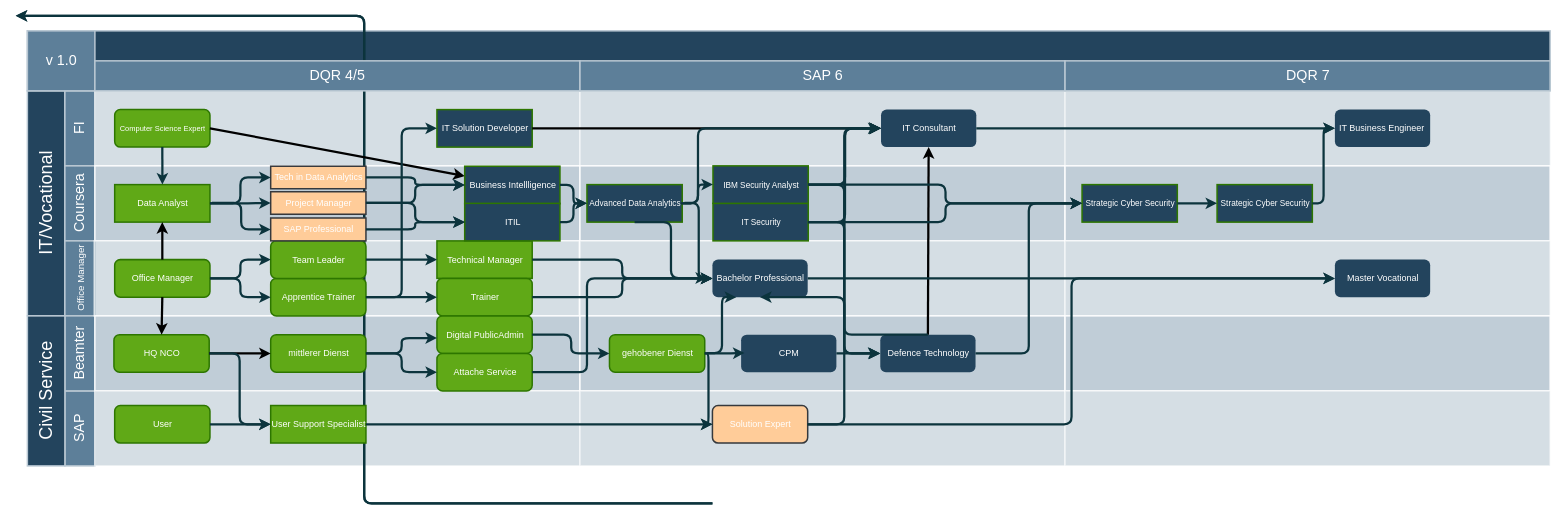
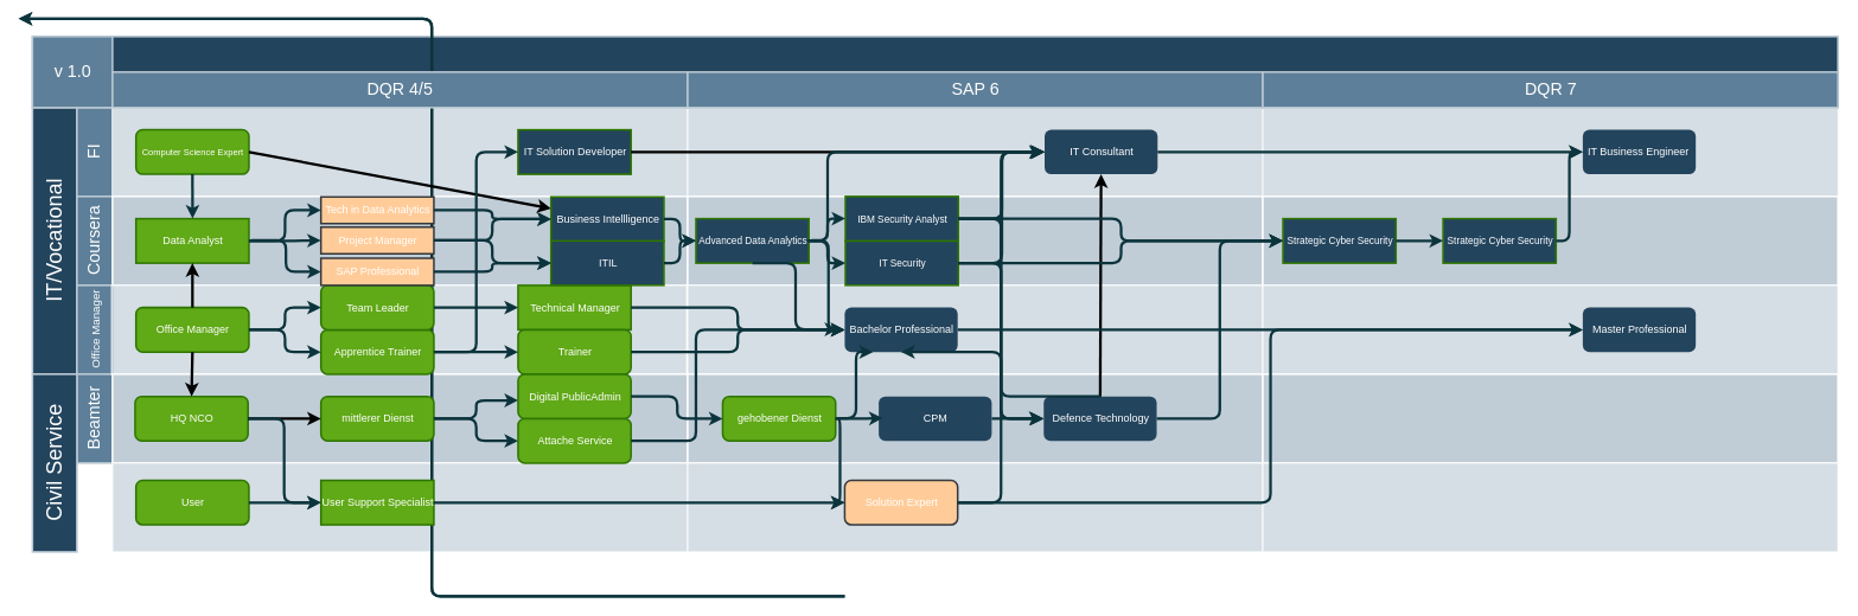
+ <mxCell id="87" value="" style="edgeStyle=elbowEdgeStyle;elbow=horizontal;strokeWidth=3;strokeColor=#0C343D;fontFamily=Helvetica;html=1;exitX=1;exitY=0.5;exitDx=0;exitDy=0;entryX=0;entryY=0.5;entryDx=0;entryDy=0;" edge="1" parent="1" source="60" target="84"><mxGeometry x="331.095" y="680" width="131.973" height="100" as="geometry"><mxPoint x="811.646" y="420.5" as="sourcePoint" /><mxPoint x="922.646" y="320.5" as="targetPoint" /></mxGeometry></mxCell>
- <mxCell id="108" value="&lt;font color=&quot;#ffffff&quot;&gt;Master Vocational&lt;/font&gt;" style="rounded=1;fillColor=#23445D;strokeColor=none;strokeWidth=2;gradientColor=none;fontFamily=Helvetica;html=1;" vertex="1" parent="1"><mxGeometry x="1779.082" y="345.5" width="127" height="50" as="geometry" /></mxCell>
+ <mxCell id="108" value="&lt;font color=&quot;#ffffff&quot;&gt;Master Professional&lt;/font&gt;" style="rounded=1;fillColor=#23445D;strokeColor=none;strokeWidth=2;gradientColor=none;fontFamily=Helvetica;html=1;" vertex="1" parent="1"><mxGeometry x="1779.082" y="345.5" width="127" height="50" as="geometry" /></mxCell>
- <mxCell id="8" value="SAP" style="strokeColor=#BAC8D3;fillColor=#5d7f99;fontSize=19;strokeWidth=2;horizontal=0;fontFamily=Helvetica;html=1;labelBackgroundColor=none;fontColor=#FFFFFF;" parent="1" vertex="1"><mxGeometry x="86" y="520.5" width="40" height="100" as="geometry" /></mxCell>
